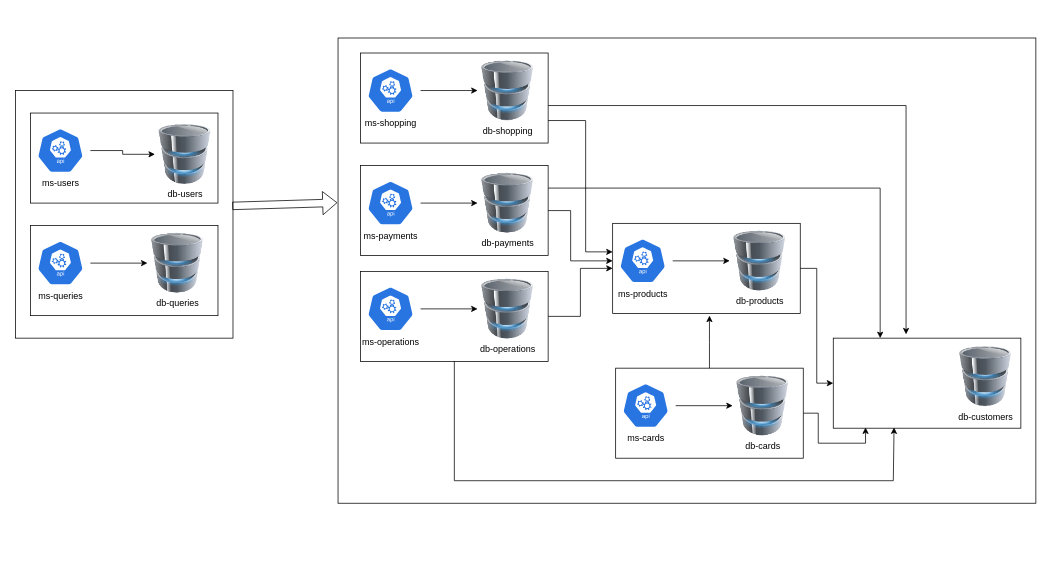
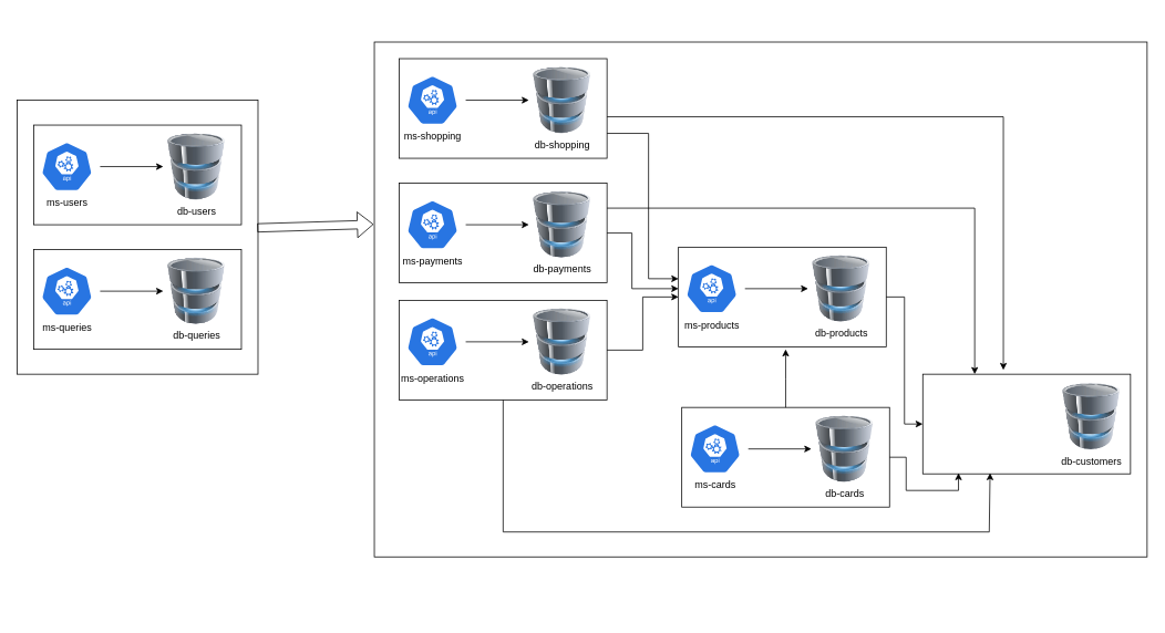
- <mxCell id="6" value="db-users" style="image;html=1;image=img/lib/clip_art/computers/Database_128x128.png" parent="3" vertex="1"><mxGeometry x="166" y="15" width="80" height="80" as="geometry" /></mxCell>
+ <mxCell id="6" value="db-users" style="image;html=1;image=img/lib/clip_art/computers/Database_128x128.png" parent="3" vertex="1"><mxGeometry x="156" y="10" width="80" height="80" as="geometry" /></mxCell>
